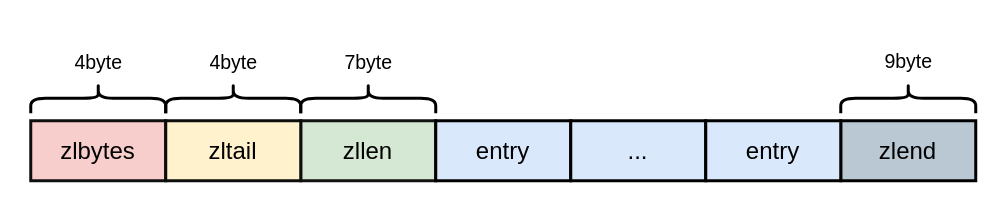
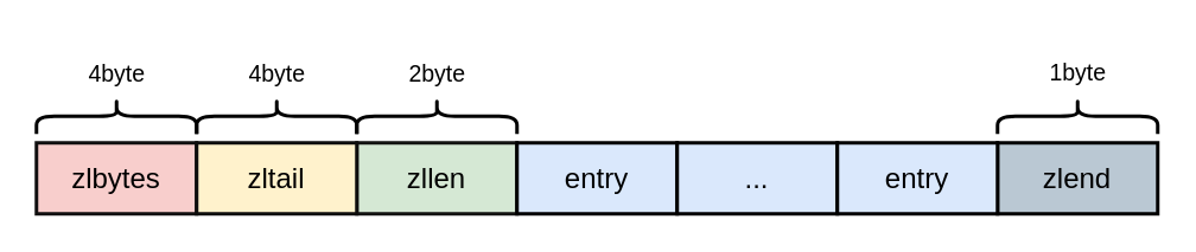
- <mxCell id="16" value="&lt;font style=&quot;font-size: 13px;&quot;&gt;9byte&lt;/font&gt;" style="text;html=1;align=center;verticalAlign=middle;resizable=0;points=[];autosize=1;strokeColor=none;fillColor=none;" vertex="1" parent="1"><mxGeometry x="575" y="25" width="60" height="30" as="geometry" /></mxCell>
+ <mxCell id="16" value="&lt;font style=&quot;font-size: 13px;&quot;&gt;1byte&lt;/font&gt;" style="text;html=1;align=center;verticalAlign=middle;resizable=0;points=[];autosize=1;strokeColor=none;fillColor=none;" vertex="1" parent="1"><mxGeometry x="575" y="25" width="60" height="30" as="geometry" /></mxCell>
- <mxCell id="14" value="&lt;font style=&quot;font-size: 13px;&quot;&gt;7byte&lt;/font&gt;" style="text;html=1;align=center;verticalAlign=middle;resizable=0;points=[];autosize=1;strokeColor=none;fillColor=none;" vertex="1" parent="1"><mxGeometry x="215" y="26" width="60" height="30" as="geometry" /></mxCell>
+ <mxCell id="14" value="&lt;font style=&quot;font-size: 13px;&quot;&gt;2byte&lt;/font&gt;" style="text;html=1;align=center;verticalAlign=middle;resizable=0;points=[];autosize=1;strokeColor=none;fillColor=none;" vertex="1" parent="1"><mxGeometry x="215" y="26" width="60" height="30" as="geometry" /></mxCell>
